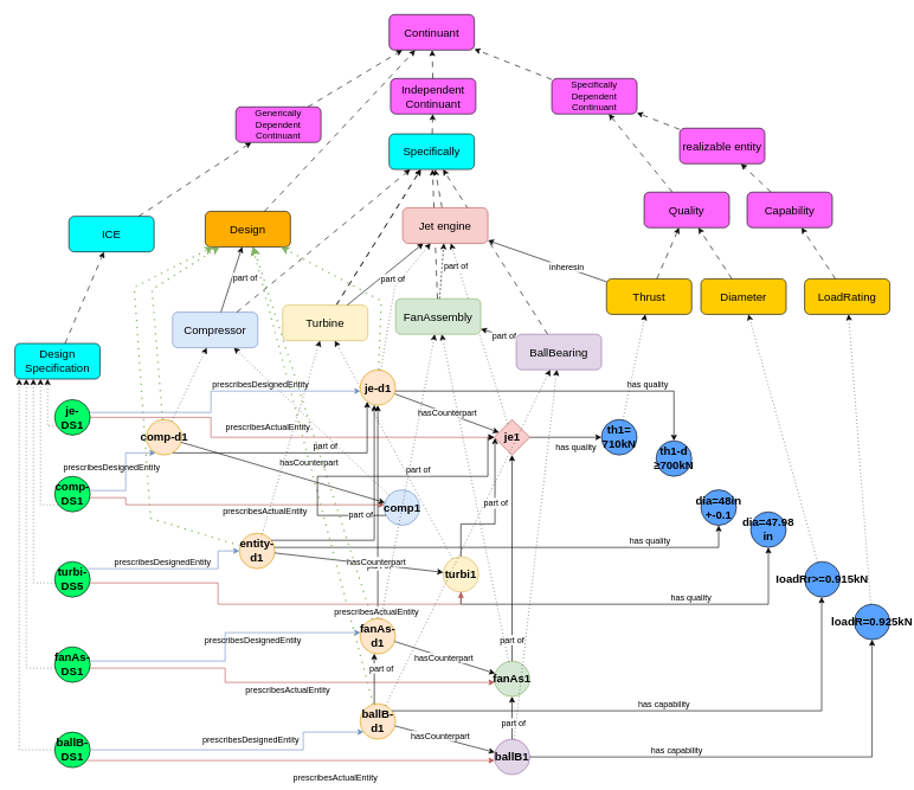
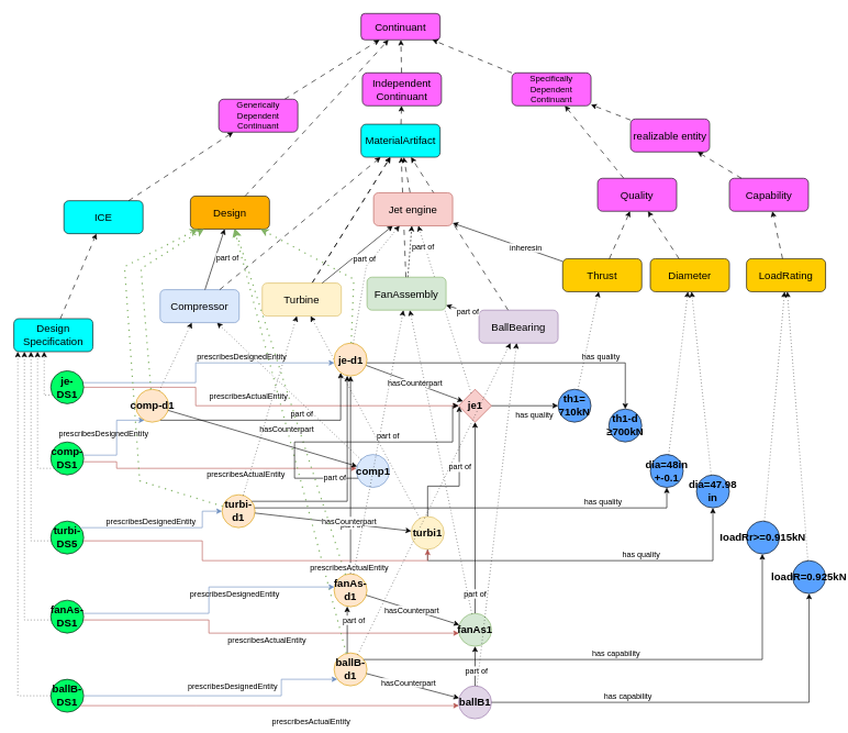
- <mxCell id="4" value="Continuant" style="rounded=1;whiteSpace=wrap;html=1;strokeColor=#000000;fillColor=#FF66FF;fontSize=16;" parent="1" vertex="1"><mxGeometry x="547" y="20" width="120" height="50" as="geometry" /></mxCell>
+ <mxCell id="4" value="Continuant" style="rounded=1;whiteSpace=wrap;html=1;strokeColor=#000000;fillColor=#FF66FF;fontSize=16;" parent="1" vertex="1"><mxGeometry x="547" y="20" width="120" height="40" as="geometry" /></mxCell>
- <mxCell id="62" value="Specifically" style="rounded=1;whiteSpace=wrap;html=1;strokeColor=#000000;fillColor=#00FFFF;fontSize=16;" parent="1" vertex="1"><mxGeometry x="547" y="188" width="120" height="50" as="geometry" /></mxCell>
+ <mxCell id="62" value="MaterialArtifact" style="rounded=1;whiteSpace=wrap;html=1;strokeColor=#000000;fillColor=#00FFFF;fontSize=16;" parent="1" vertex="1"><mxGeometry x="547" y="188" width="120" height="50" as="geometry" /></mxCell>
- <mxCell id="81" value="Capability" style="rounded=1;whiteSpace=wrap;html=1;strokeColor=#000000;fillColor=#FF66FF;fontSize=16;" parent="1" vertex="1"><mxGeometry x="1051" y="270" width="120" height="50" as="geometry" /></mxCell>
+ <mxCell id="81" value="Capability" style="rounded=1;whiteSpace=wrap;html=1;strokeColor=#000000;fillColor=#FF66FF;fontSize=16;" parent="1" vertex="1"><mxGeometry x="1106" y="270" width="120" height="50" as="geometry" /></mxCell>
- <mxCell id="96" value="" style="rounded=0;orthogonalLoop=1;jettySize=auto;html=1;fontSize=12;dashed=1;dashPattern=1 4;labelPosition=center;verticalLabelPosition=top;align=center;verticalAlign=bottom;fontColor=#000000;" parent="1" source="38" target="80" edge="1"><mxGeometry relative="1" as="geometry"><mxPoint x="1112" y="938" as="sourcePoint" /><mxPoint x="1198" y="452" as="targetPoint" /></mxGeometry></mxCell>
+ <mxCell id="96" value="" style="rounded=0;orthogonalLoop=1;jettySize=auto;html=1;fontSize=12;dashed=1;dashPattern=1 4;labelPosition=center;verticalLabelPosition=top;align=center;verticalAlign=bottom;fontColor=#000000;" parent="1" source="38" target="79" edge="1"><mxGeometry relative="1" as="geometry"><mxPoint x="1112" y="938" as="sourcePoint" /><mxPoint x="1198" y="452" as="targetPoint" /></mxGeometry></mxCell>
+ <mxCell id="93" value="" style="rounded=0;orthogonalLoop=1;jettySize=auto;html=1;fontSize=12;dashed=1;dashPattern=1 4;labelPosition=center;verticalLabelPosition=top;align=center;verticalAlign=bottom;fontColor=#000000;" parent="1" source="41" target="80" edge="1"><mxGeometry relative="1" as="geometry"><mxPoint x="965" y="667" as="sourcePoint" /><mxPoint x="927" y="452" as="targetPoint" /></mxGeometry></mxCell>
+ <mxCell id="94" value="" style="rounded=0;orthogonalLoop=1;jettySize=auto;html=1;fontSize=12;dashed=1;dashPattern=1 4;labelPosition=center;verticalLabelPosition=top;align=center;verticalAlign=bottom;fontColor=#000000;" parent="1" source="40" target="80" edge="1"><mxGeometry relative="1" as="geometry"><mxPoint x="1016" y="760" as="sourcePoint" /><mxPoint x="1053" y="452" as="targetPoint" /></mxGeometry></mxCell>
- <mxCell id="34" value="entity-d1" style="ellipse;whiteSpace=wrap;html=1;aspect=fixed;strokeColor=#d79b00;fontSize=16;fillColor=#ffe6cc;labelPosition=center;verticalLabelPosition=middle;align=center;verticalAlign=middle;fontStyle=1" parent="1" vertex="1"><mxGeometry x="336" y="750" width="50" height="50" as="geometry" /></mxCell>
+ <mxCell id="34" value="turbi-d1" style="ellipse;whiteSpace=wrap;html=1;aspect=fixed;strokeColor=#d79b00;fontSize=16;fillColor=#ffe6cc;labelPosition=center;verticalLabelPosition=middle;align=center;verticalAlign=middle;fontStyle=1" parent="1" vertex="1"><mxGeometry x="336" y="750" width="50" height="50" as="geometry" /></mxCell>
